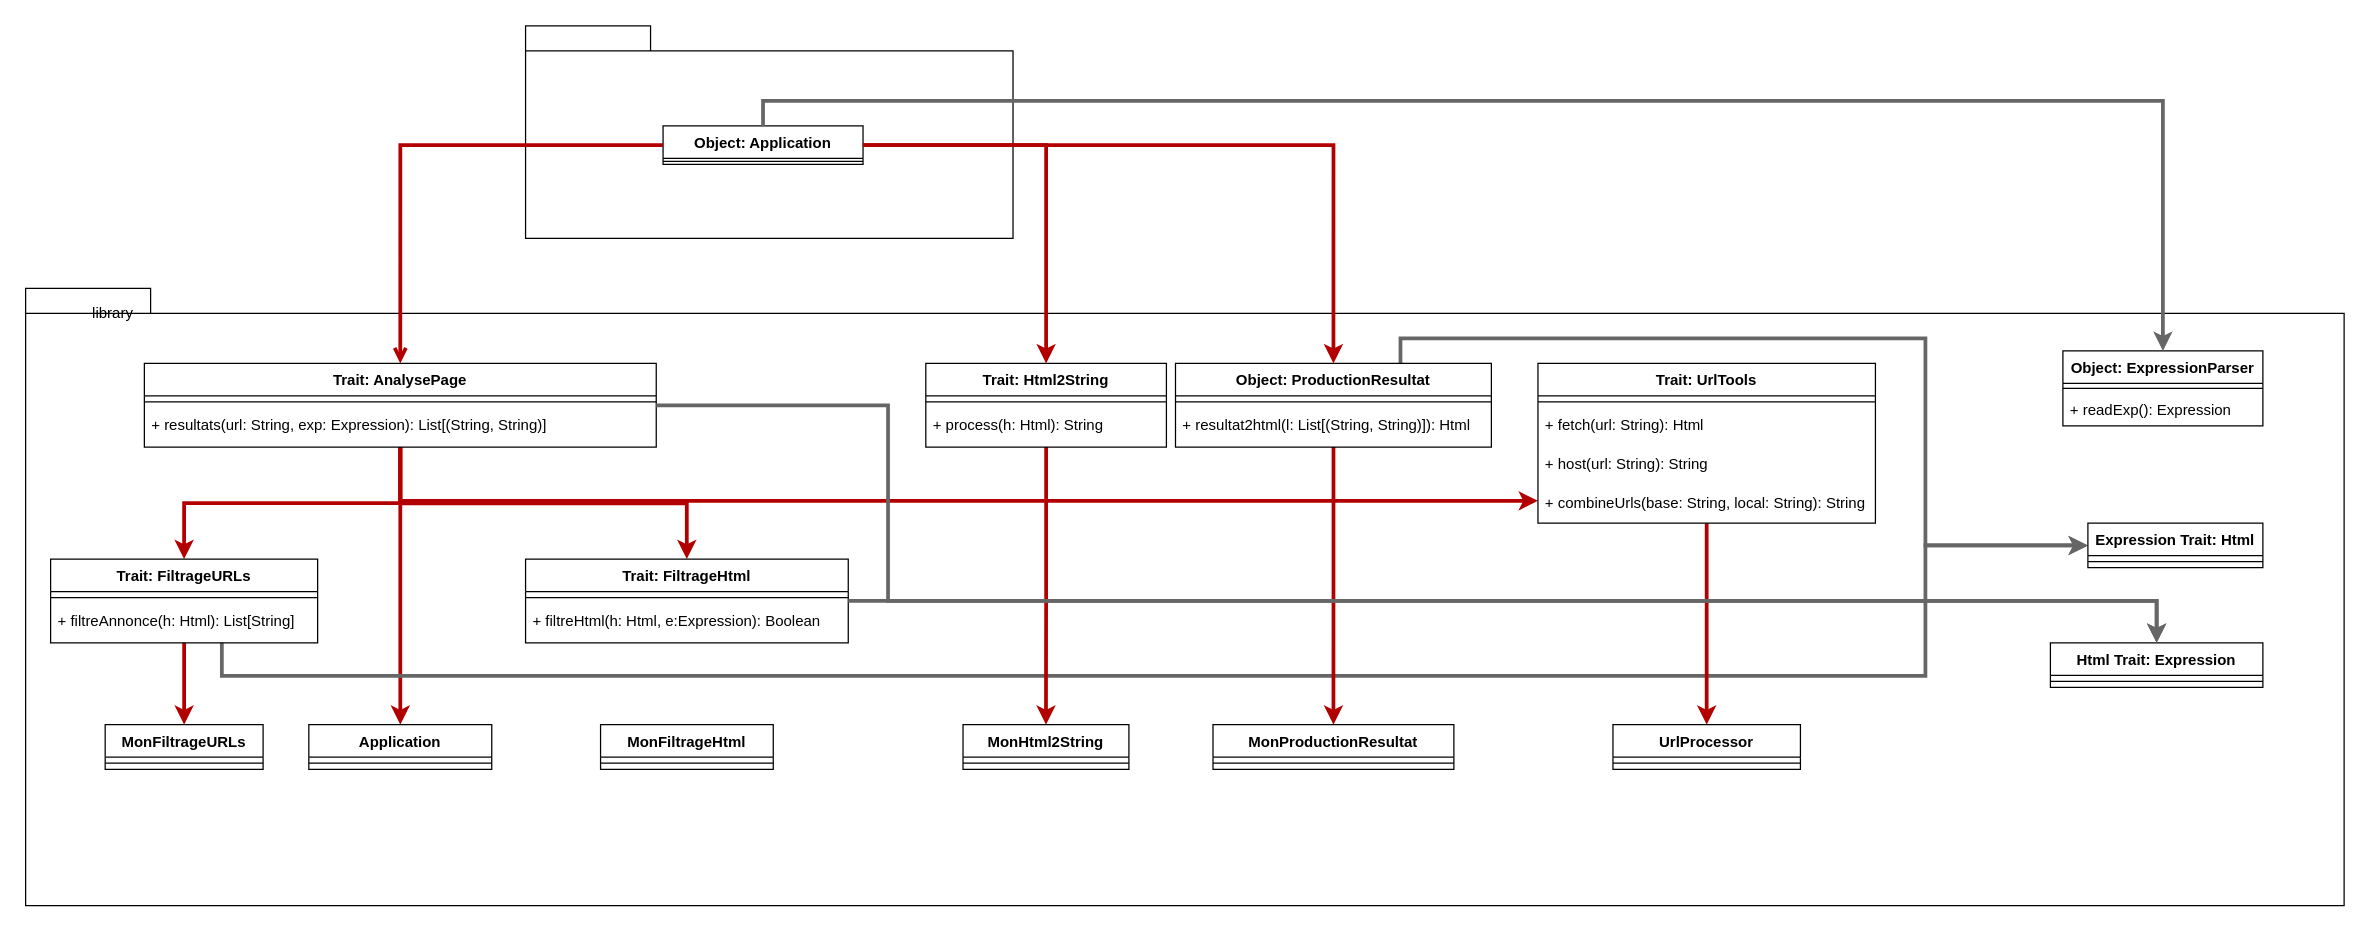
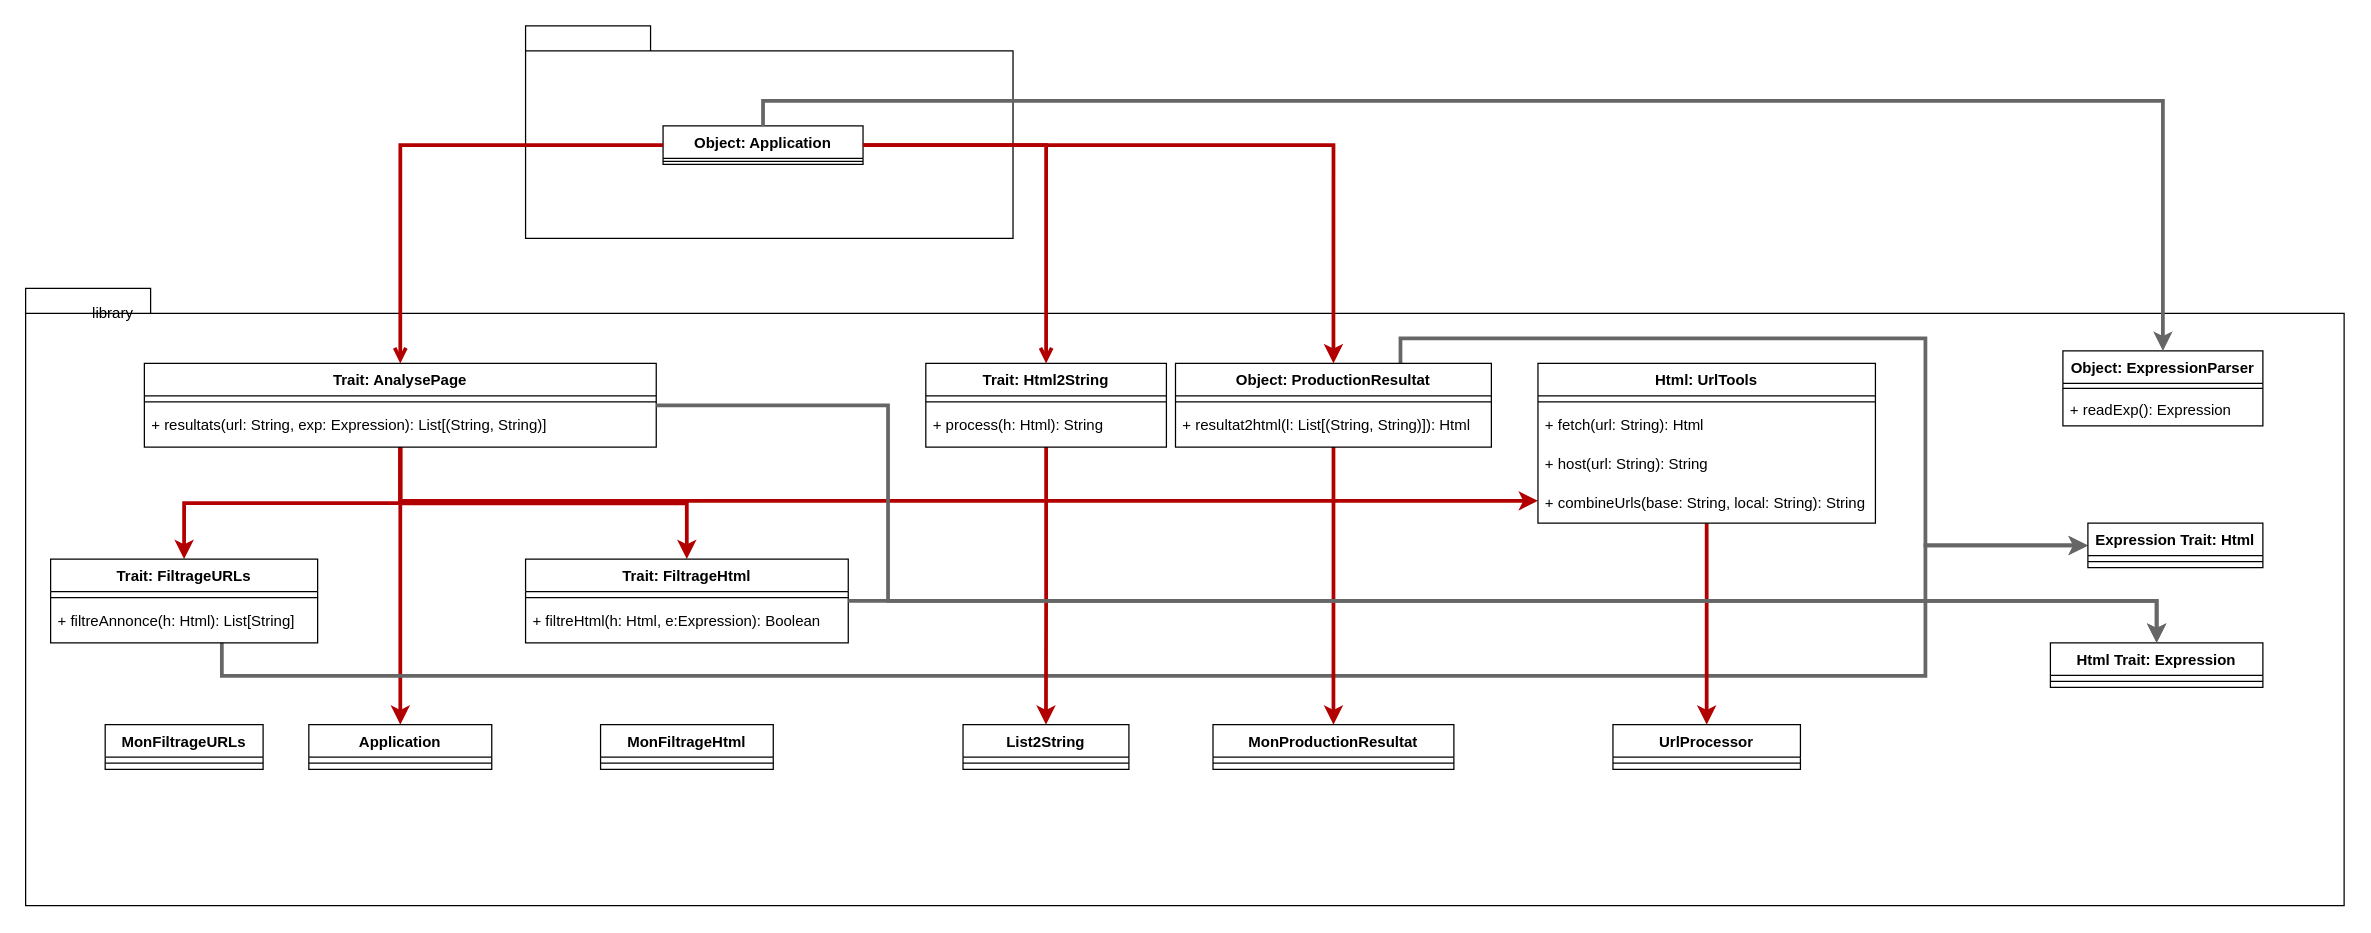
- <mxCell id="61" style="edgeStyle=orthogonalEdgeStyle;rounded=0;orthogonalLoop=1;jettySize=auto;html=1;entryX=0.5;entryY=0;entryDx=0;entryDy=0;strokeWidth=3;fillColor=#e51400;strokeColor=#B20000;" parent="1" source="58" target="21" edge="1"><mxGeometry relative="1" as="geometry" /></mxCell>
+ <mxCell id="61" style="edgeStyle=orthogonalEdgeStyle;rounded=0;orthogonalLoop=1;jettySize=auto;html=1;entryX=0.5;entryY=0;entryDx=0;entryDy=0;strokeWidth=3;fillColor=#e51400;strokeColor=#B20000;endArrow=open;" parent="1" source="58" target="21" edge="1"><mxGeometry relative="1" as="geometry" /></mxCell>
- <mxCell id="45" value="Trait: UrlTools" style="swimlane;fontStyle=1;align=center;verticalAlign=top;childLayout=stackLayout;horizontal=1;startSize=26;horizontalStack=0;resizeParent=1;resizeParentMax=0;resizeLast=0;collapsible=1;marginBottom=0;" parent="2" vertex="1"><mxGeometry x="1210" y="60" width="270" height="127.865" as="geometry" /></mxCell>
+ <mxCell id="45" value="Html: UrlTools" style="swimlane;fontStyle=1;align=center;verticalAlign=top;childLayout=stackLayout;horizontal=1;startSize=26;horizontalStack=0;resizeParent=1;resizeParentMax=0;resizeLast=0;collapsible=1;marginBottom=0;" parent="2" vertex="1"><mxGeometry x="1210" y="60" width="270" height="127.865" as="geometry" /></mxCell>
- <mxCell id="12" style="edgeStyle=orthogonalEdgeStyle;rounded=0;orthogonalLoop=1;jettySize=auto;html=1;entryX=0.5;entryY=0;entryDx=0;entryDy=0;strokeWidth=3;fillColor=#e51400;strokeColor=#B20000;" parent="2" source="14" target="29" edge="1"><mxGeometry relative="1" as="geometry" /></mxCell>
- <mxCell id="33" value="MonHtml2String" style="swimlane;fontStyle=1;align=center;verticalAlign=top;childLayout=stackLayout;horizontal=1;startSize=26;horizontalStack=0;resizeParent=1;resizeParentMax=0;resizeLast=0;collapsible=1;marginBottom=0;" parent="2" vertex="1"><mxGeometry x="750" y="349.1" width="132.73" height="35.637" as="geometry" /></mxCell>
+ <mxCell id="33" value="List2String" style="swimlane;fontStyle=1;align=center;verticalAlign=top;childLayout=stackLayout;horizontal=1;startSize=26;horizontalStack=0;resizeParent=1;resizeParentMax=0;resizeLast=0;collapsible=1;marginBottom=0;" parent="2" vertex="1"><mxGeometry x="750" y="349.1" width="132.73" height="35.637" as="geometry" /></mxCell>
